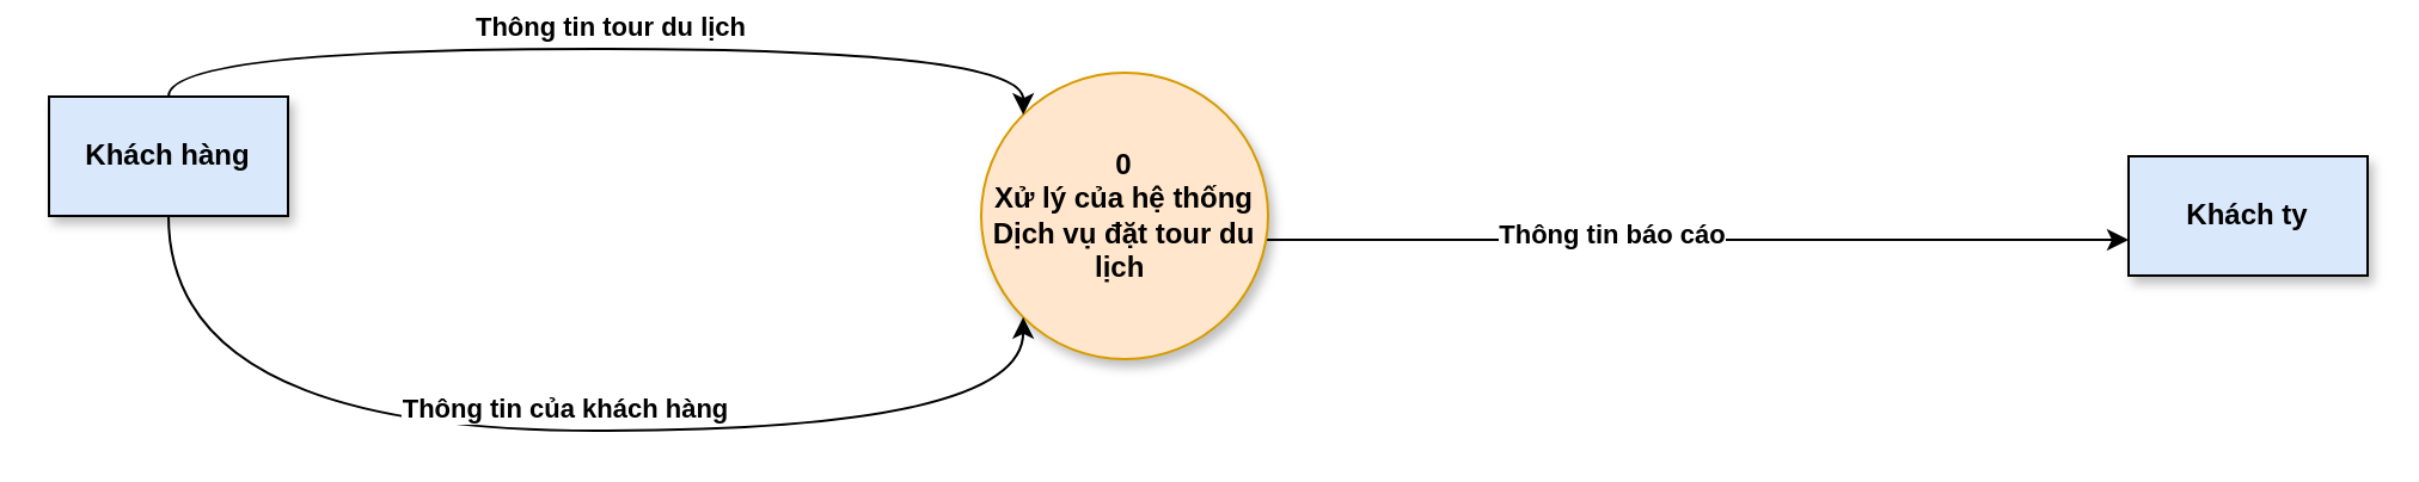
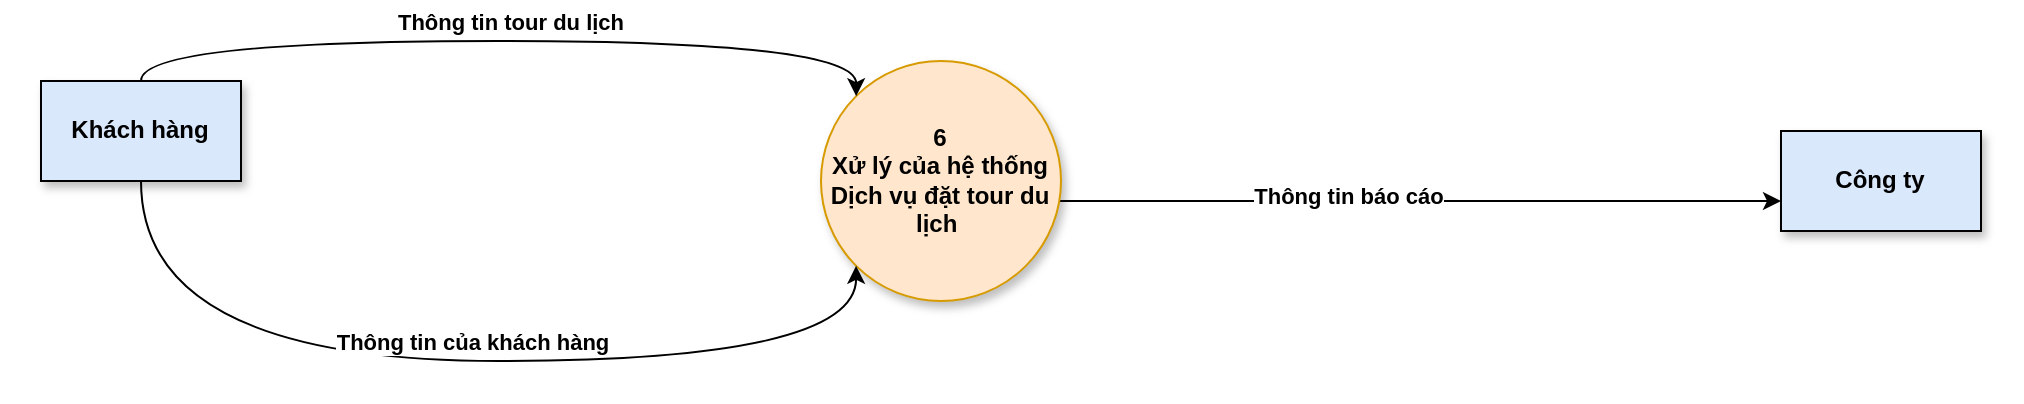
- <mxCell id="4" value="&lt;span&gt;0&lt;br&gt;Xử lý của hệ thống Dịch vụ đặt tour du lịch&amp;nbsp;&lt;/span&gt;" style="ellipse;whiteSpace=wrap;html=1;aspect=fixed;fillColor=#ffe6cc;strokeColor=#d79b00;shadow=1;fontStyle=1" parent="1" vertex="1"><mxGeometry x="410" y="30" width="120" height="120" as="geometry" /></mxCell>
+ <mxCell id="4" value="&lt;span&gt;6&lt;br&gt;Xử lý của hệ thống Dịch vụ đặt tour du lịch&amp;nbsp;&lt;/span&gt;" style="ellipse;whiteSpace=wrap;html=1;aspect=fixed;fillColor=#ffe6cc;strokeColor=#d79b00;shadow=1;fontStyle=1" parent="1" vertex="1"><mxGeometry x="410" y="30" width="120" height="120" as="geometry" /></mxCell>
- <mxCell id="10" value="Khách ty" style="html=1;dashed=0;whiteSpace=wrap;fillColor=#dae8fc;strokeColor=default;gradientColor=none;fontStyle=1;shadow=1;" parent="1" vertex="1"><mxGeometry x="890" y="65" width="100" height="50" as="geometry" /></mxCell>
+ <mxCell id="10" value="Công ty" style="html=1;dashed=0;whiteSpace=wrap;fillColor=#dae8fc;strokeColor=default;gradientColor=none;fontStyle=1;shadow=1;" parent="1" vertex="1"><mxGeometry x="890" y="65" width="100" height="50" as="geometry" /></mxCell>
